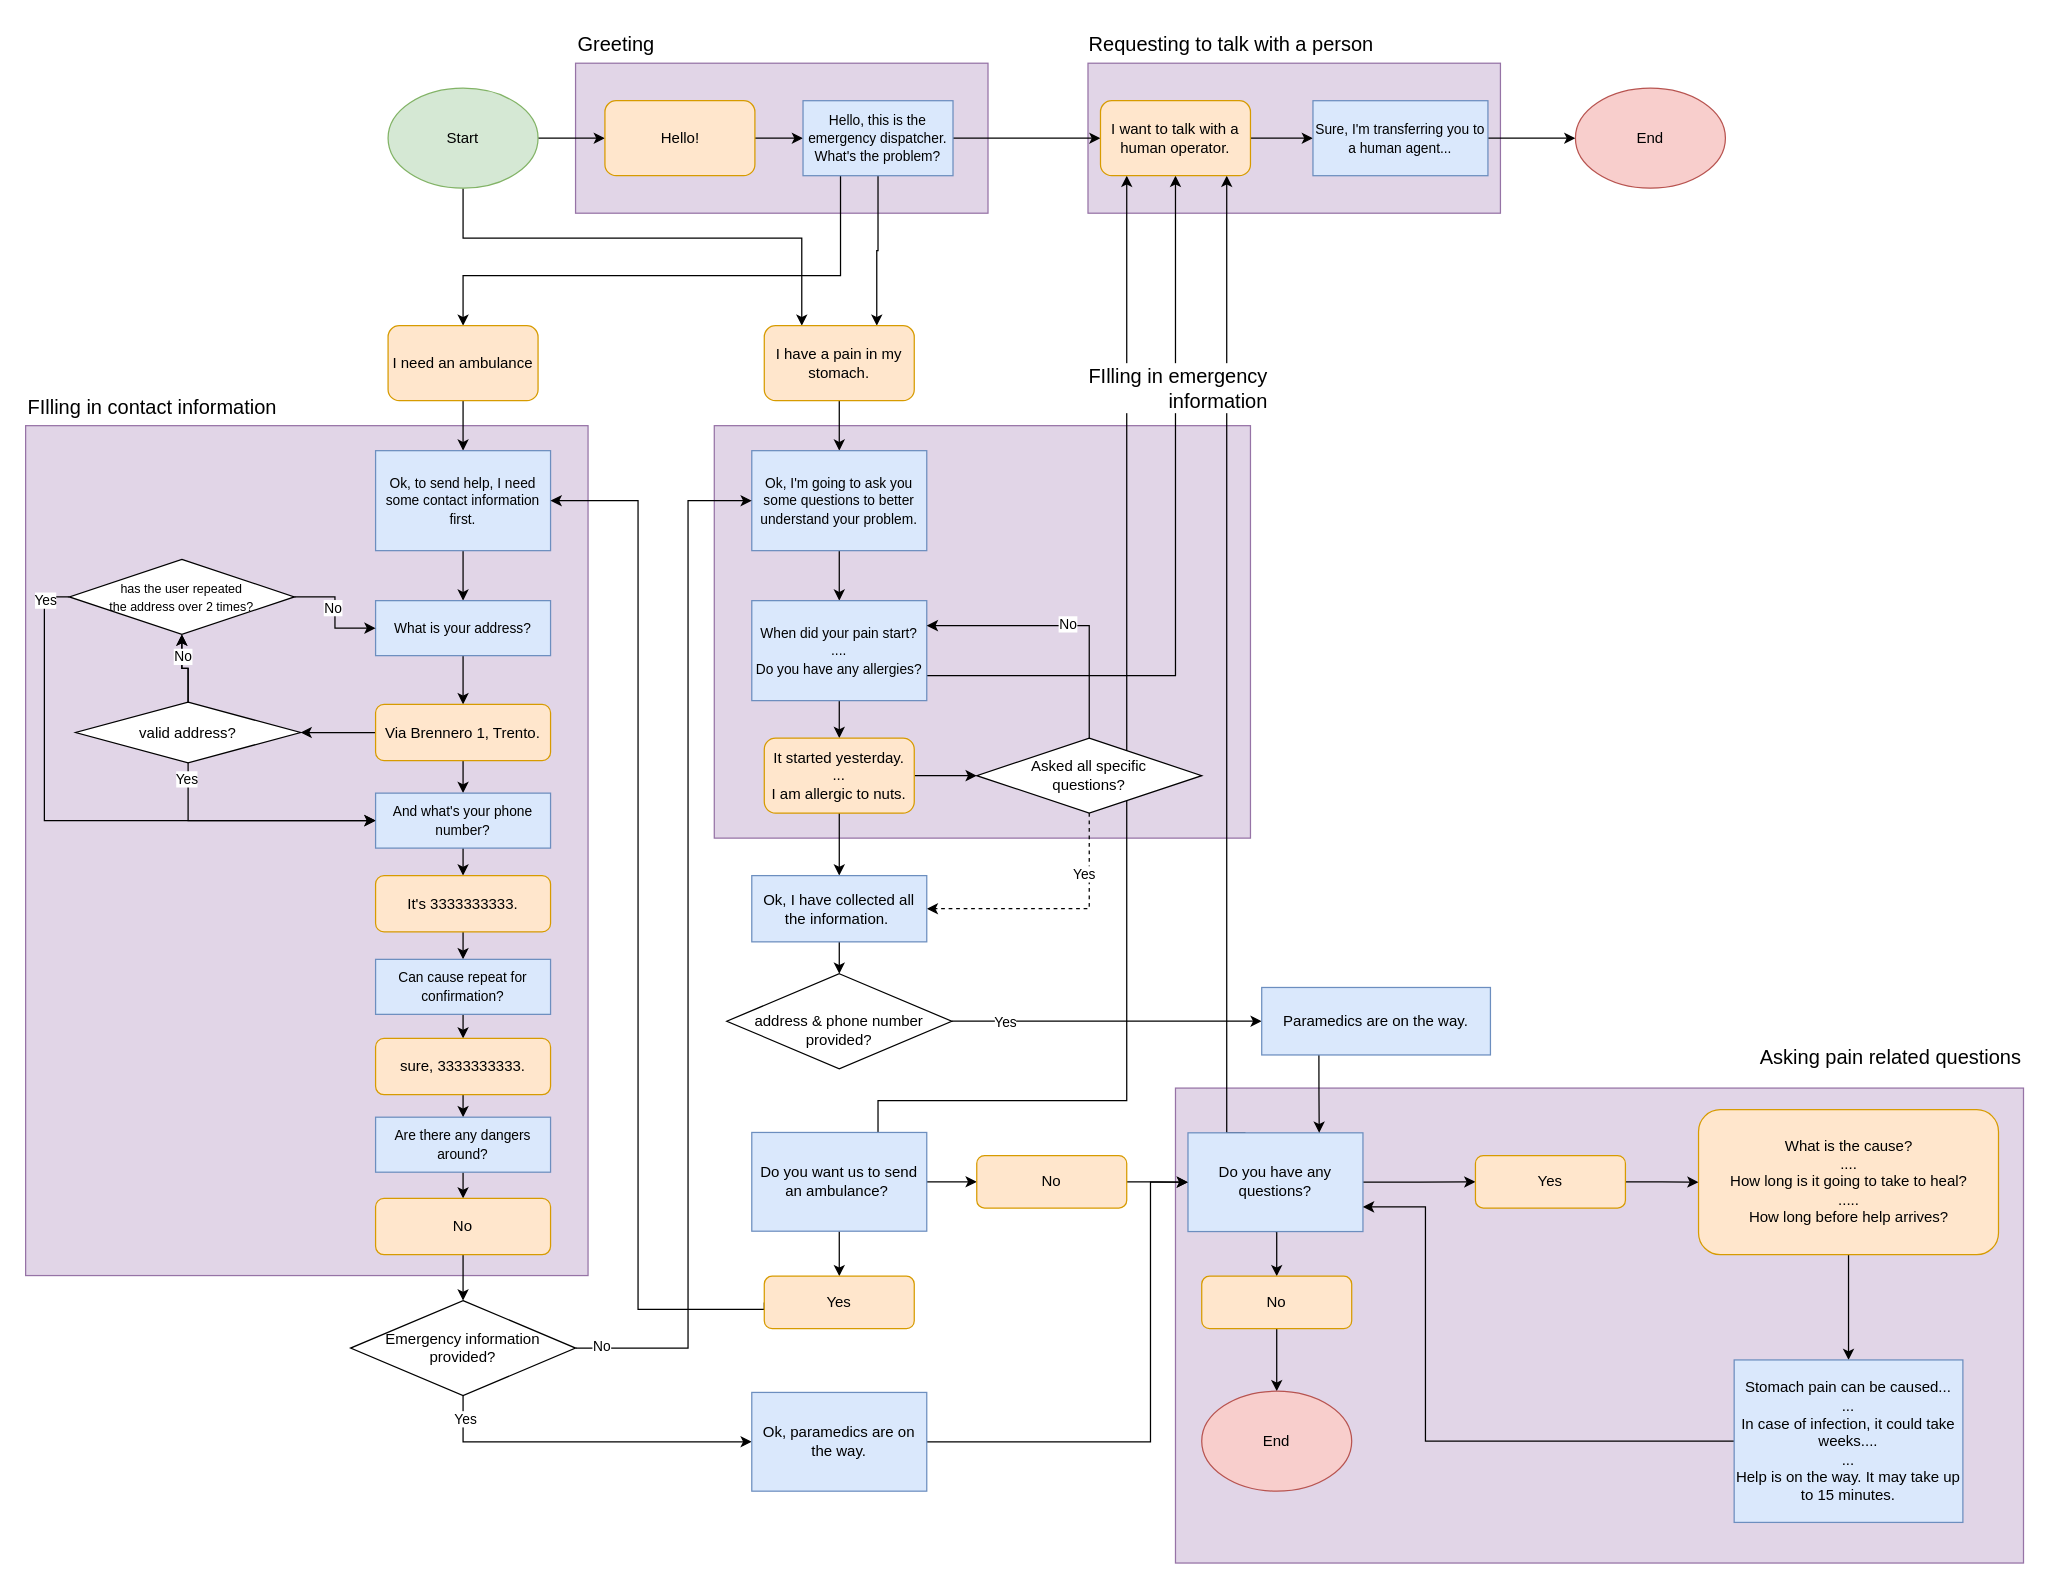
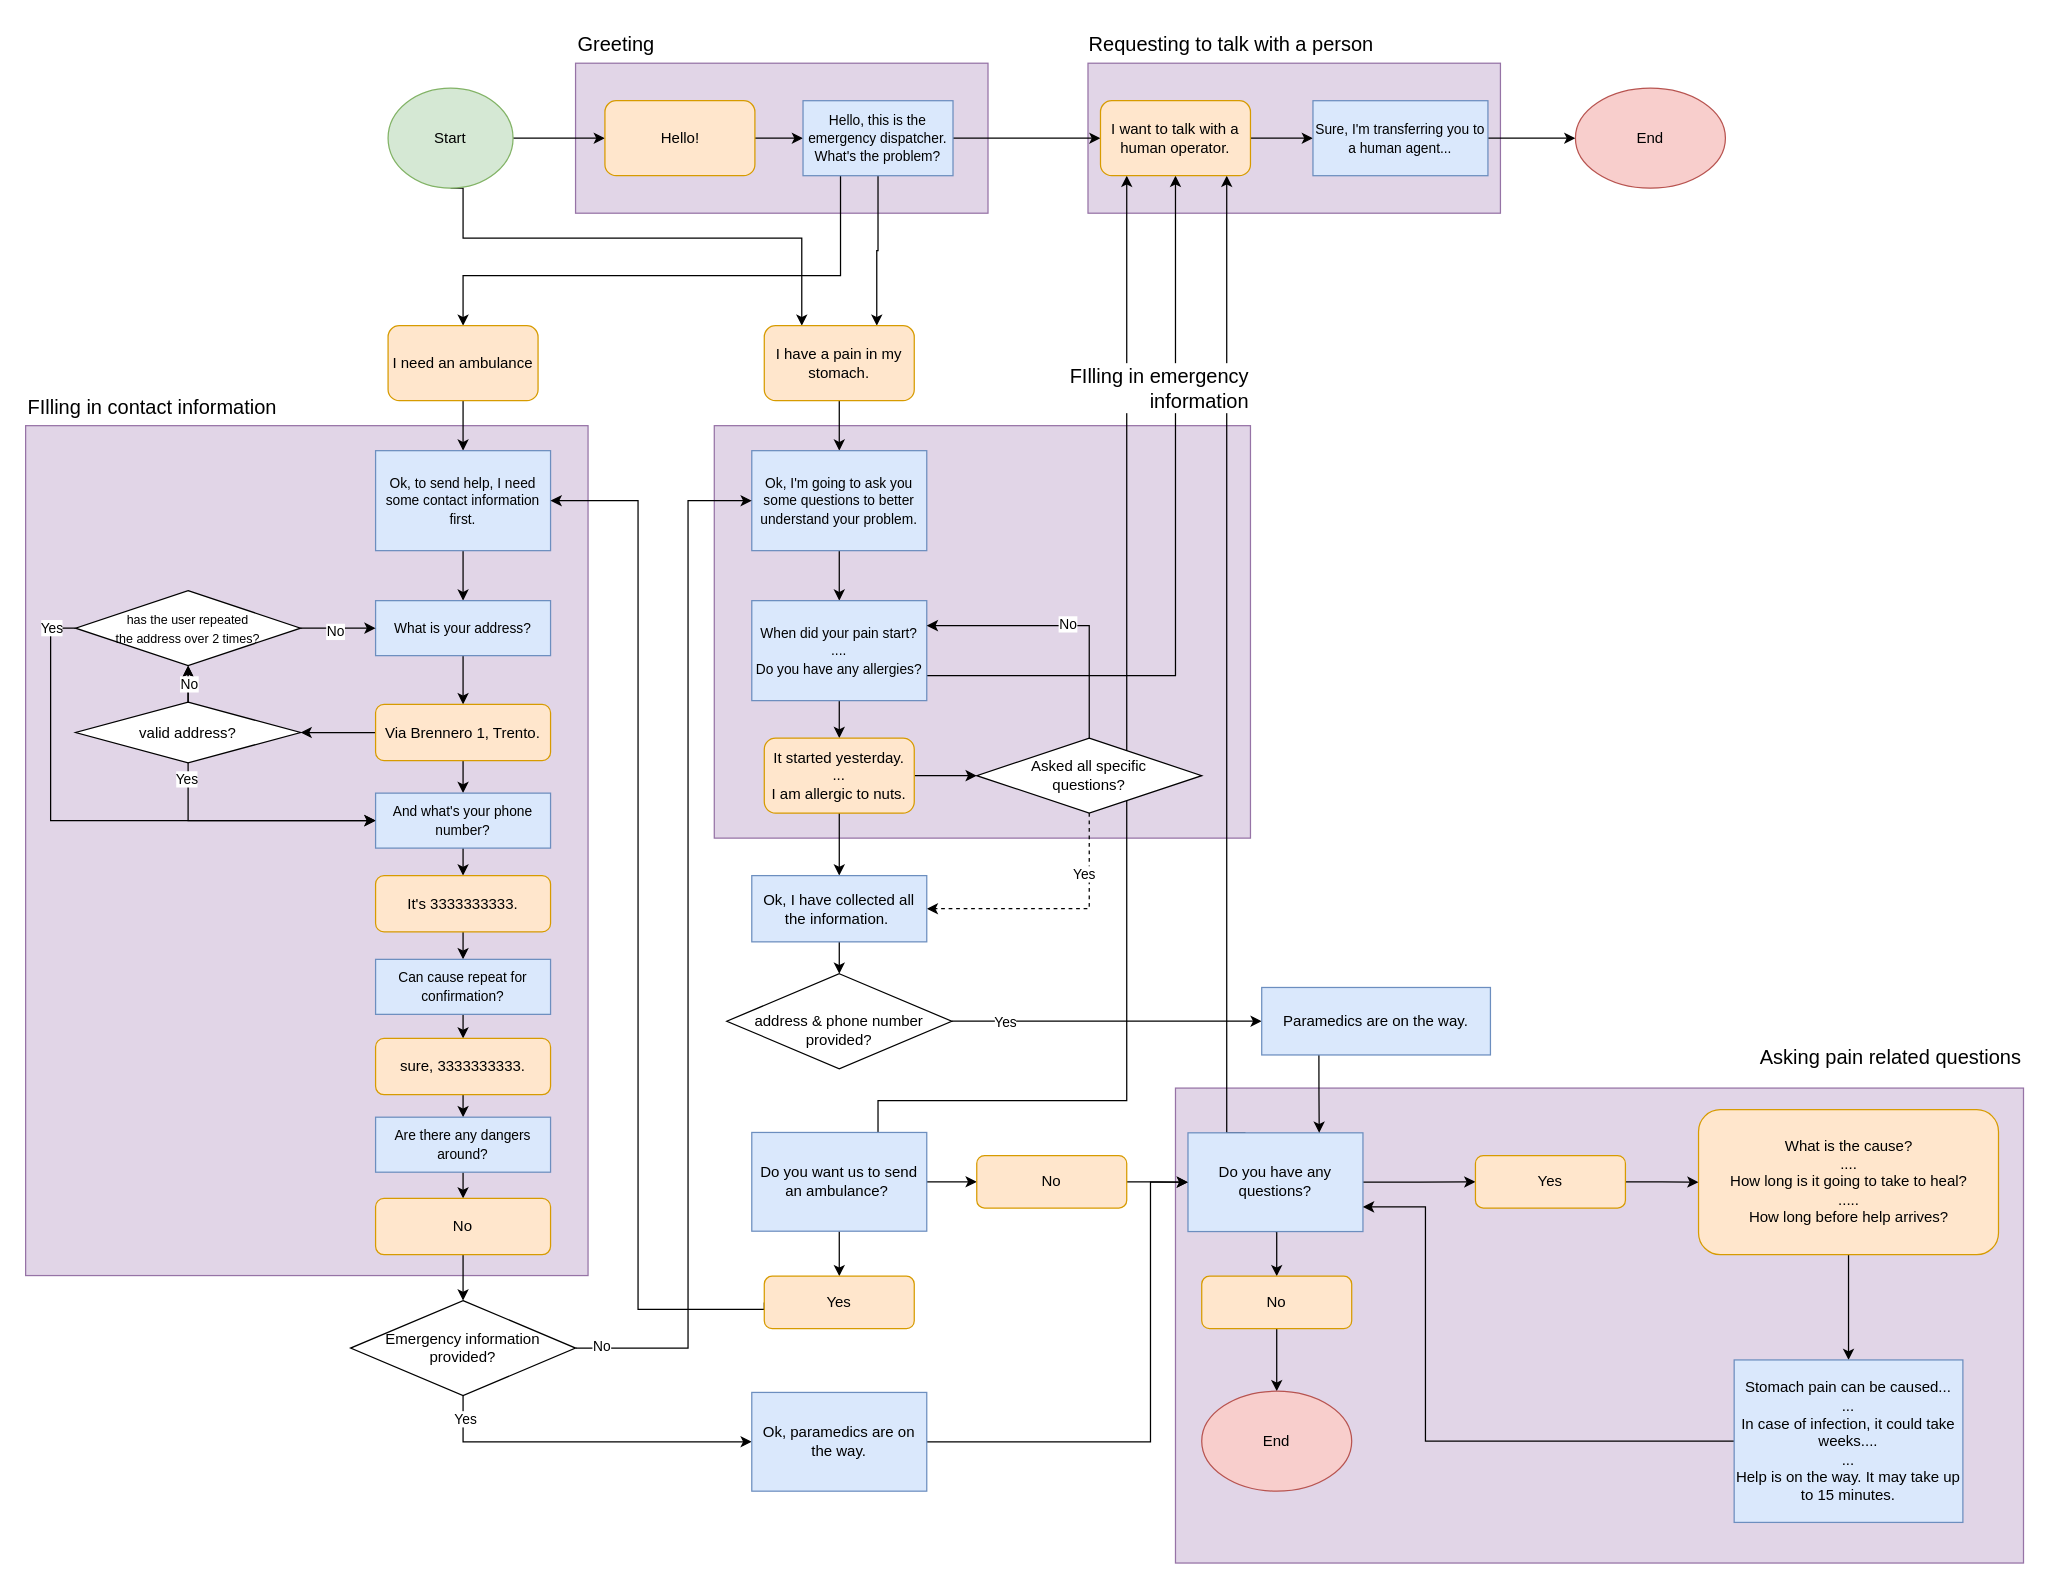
- <mxCell id="9" value="Start" style="ellipse;whiteSpace=wrap;html=1;fillColor=#d5e8d4;strokeColor=#82b366;" parent="1" vertex="1"><mxGeometry x="310" y="70" width="120" height="80" as="geometry" /></mxCell>
+ <mxCell id="9" value="Start" style="ellipse;whiteSpace=wrap;html=1;fillColor=#d5e8d4;strokeColor=#82b366;" parent="1" vertex="1"><mxGeometry x="310" y="70" width="100" height="80" as="geometry" /></mxCell>
- <mxCell id="106" value="FIlling in emergency information" style="text;html=1;align=right;verticalAlign=middle;whiteSpace=wrap;rounded=0;fontSize=16;fillColor=#FFFFFF;" parent="1" vertex="1"><mxGeometry x="796" y="290" width="220" height="40" as="geometry" /></mxCell>
+ <mxCell id="106" value="FIlling in emergency information" style="text;html=1;align=right;verticalAlign=middle;whiteSpace=wrap;rounded=0;fontSize=16;fillColor=#FFFFFF;" parent="1" vertex="1"><mxGeometry x="781" y="290" width="220" height="40" as="geometry" /></mxCell>
- <mxCell id="51" value="&lt;font style=&quot;font-size: 10px;&quot;&gt;has the user repeated &lt;br&gt;the address over 2 times?&lt;/font&gt;" style="rhombus;whiteSpace=wrap;html=1;" parent="1" vertex="1"><mxGeometry x="55" y="447" width="180" height="60" as="geometry" /></mxCell>
+ <mxCell id="51" value="&lt;font style=&quot;font-size: 10px;&quot;&gt;has the user repeated &lt;br&gt;the address over 2 times?&lt;/font&gt;" style="rhombus;whiteSpace=wrap;html=1;" parent="1" vertex="1"><mxGeometry x="60" y="472" width="180" height="60" as="geometry" /></mxCell>
